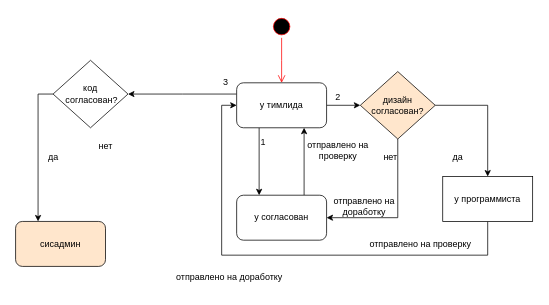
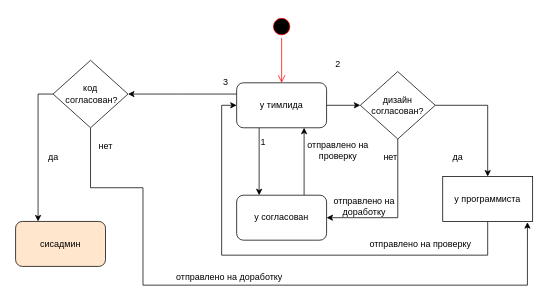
- <mxCell id="28" value="2" style="text;html=1;align=center;verticalAlign=middle;resizable=0;points=[];autosize=1;strokeColor=none;fillColor=none;" vertex="1" parent="1"><mxGeometry x="435" y="115" width="30" height="30" as="geometry" /></mxCell>
+ <mxCell id="28" value="2" style="text;html=1;align=center;verticalAlign=middle;resizable=0;points=[];autosize=1;strokeColor=none;fillColor=none;" vertex="1" parent="1"><mxGeometry x="435" y="70" width="30" height="30" as="geometry" /></mxCell>
- <mxCell id="15" value="дизайн согласован?" style="rhombus;whiteSpace=wrap;html=1;fillColor=#ffe6cc;" vertex="1" parent="1"><mxGeometry x="480" y="95" width="100" height="90" as="geometry" /></mxCell>
+ <mxCell id="15" value="дизайн согласован?" style="rhombus;whiteSpace=wrap;html=1;" vertex="1" parent="1"><mxGeometry x="480" y="95" width="100" height="90" as="geometry" /></mxCell>
+ <mxCell id="22" style="edgeStyle=orthogonalEdgeStyle;rounded=0;orthogonalLoop=1;jettySize=auto;html=1;exitX=0.5;exitY=1;exitDx=0;exitDy=0;entryX=0.942;entryY=1.017;entryDx=0;entryDy=0;entryPerimeter=0;" edge="1" parent="1" source="23" target="12"><mxGeometry relative="1" as="geometry"><Array as="points"><mxPoint x="120" y="250" /><mxPoint x="190" y="250" /><mxPoint x="190" y="380" /><mxPoint x="703" y="380" /></Array></mxGeometry></mxCell>
